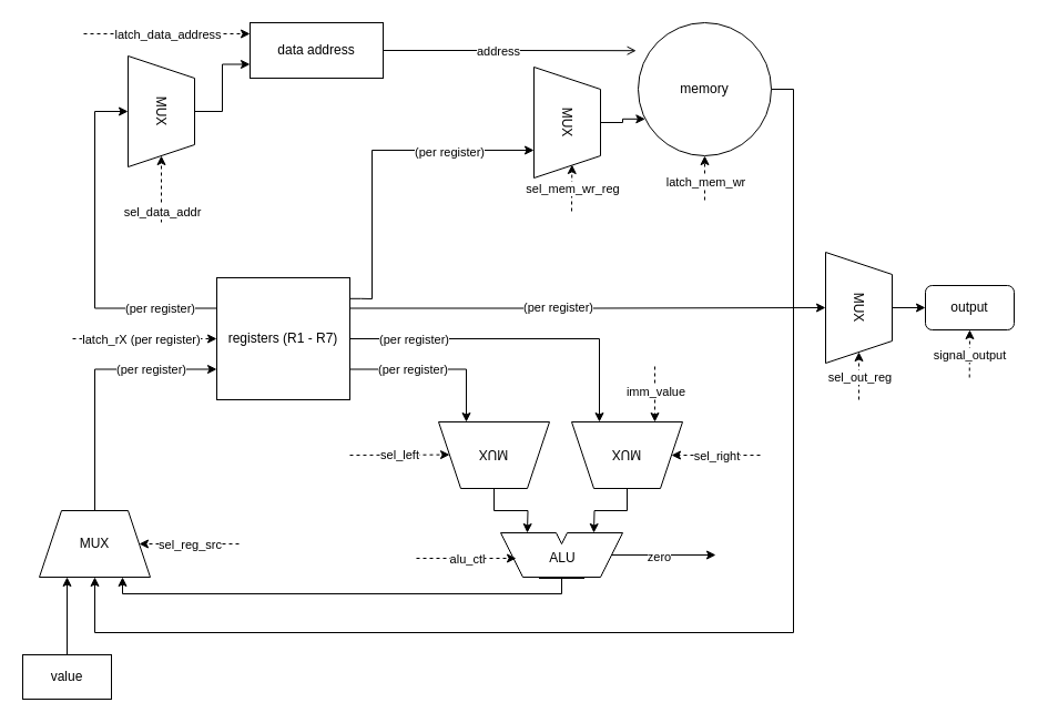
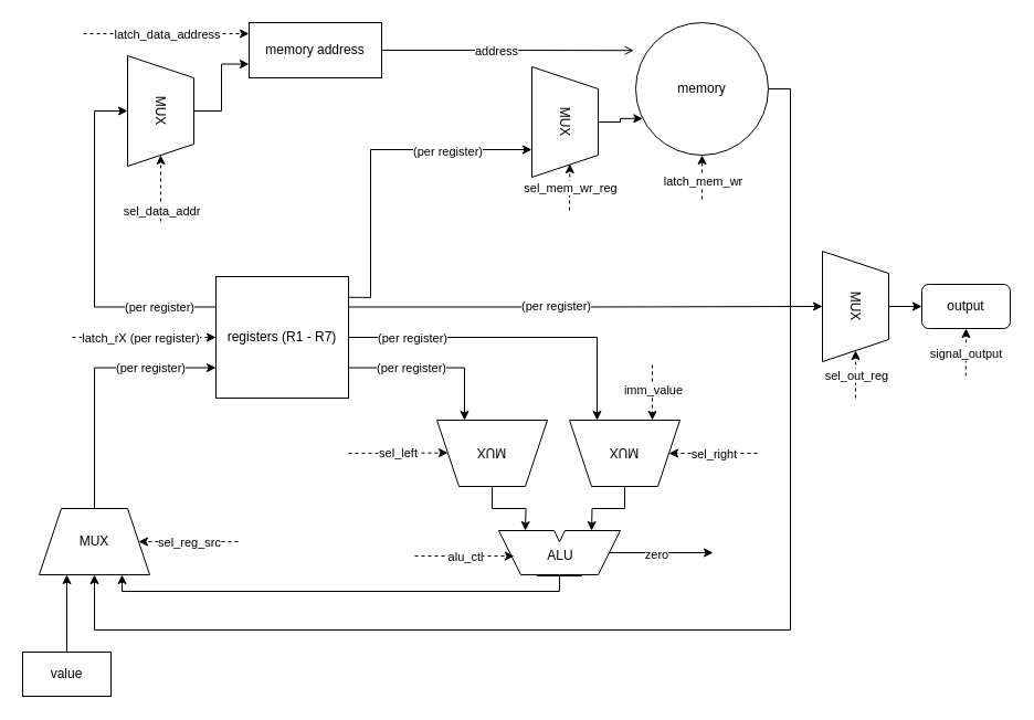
- <mxCell id="2" value="data address" style="rounded=0;whiteSpace=wrap;html=1;" parent="1" vertex="1"><mxGeometry x="225" y="20" width="120" height="50" as="geometry" /></mxCell>
+ <mxCell id="2" value="memory address" style="rounded=0;whiteSpace=wrap;html=1;" parent="1" vertex="1"><mxGeometry x="225" y="20" width="120" height="50" as="geometry" /></mxCell>
